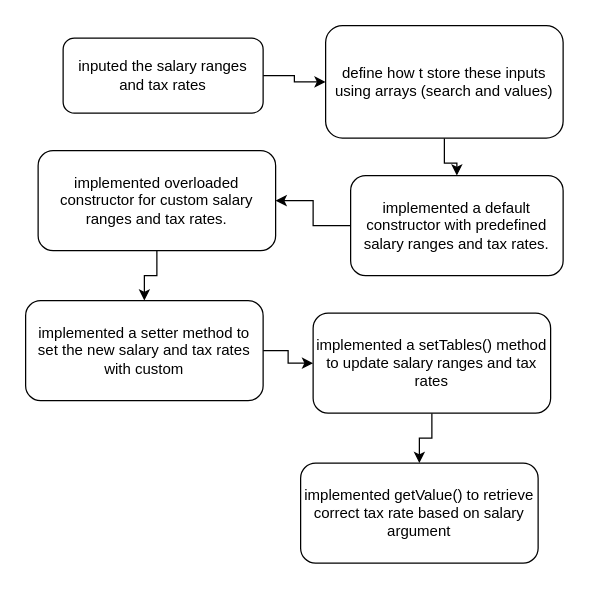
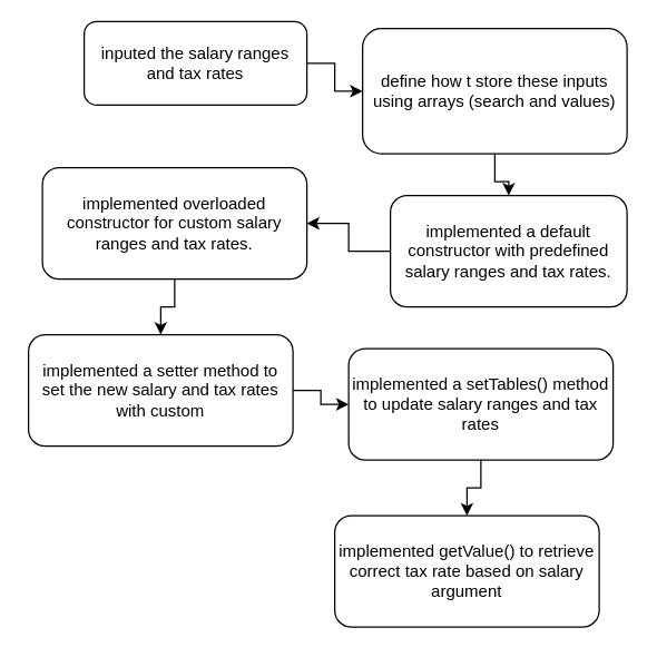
- <mxCell id="3" value="inputed the salary ranges and tax rates" style="rounded=1;whiteSpace=wrap;html=1;fontSize=12;glass=0;strokeWidth=1;shadow=0;" parent="1" vertex="1"><mxGeometry x="50" y="30" width="160" height="60" as="geometry" /></mxCell>
+ <mxCell id="3" value="inputed the salary ranges and tax rates" style="rounded=1;whiteSpace=wrap;html=1;fontSize=12;glass=0;strokeWidth=1;shadow=0;" parent="1" vertex="1"><mxGeometry x="60" y="15" width="160" height="60" as="geometry" /></mxCell>
